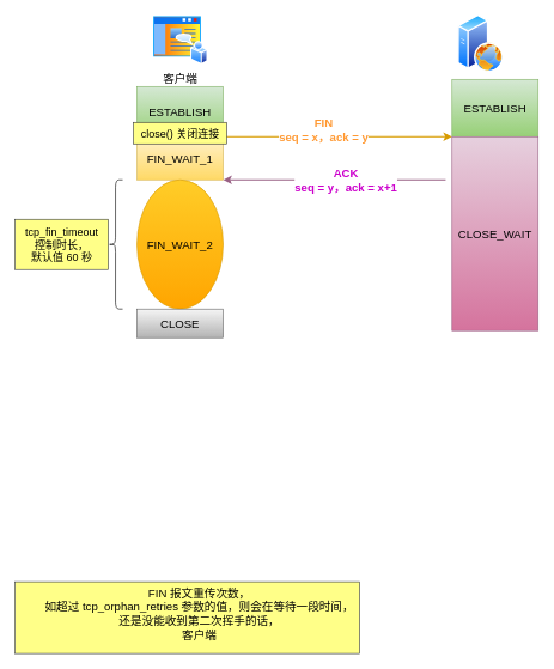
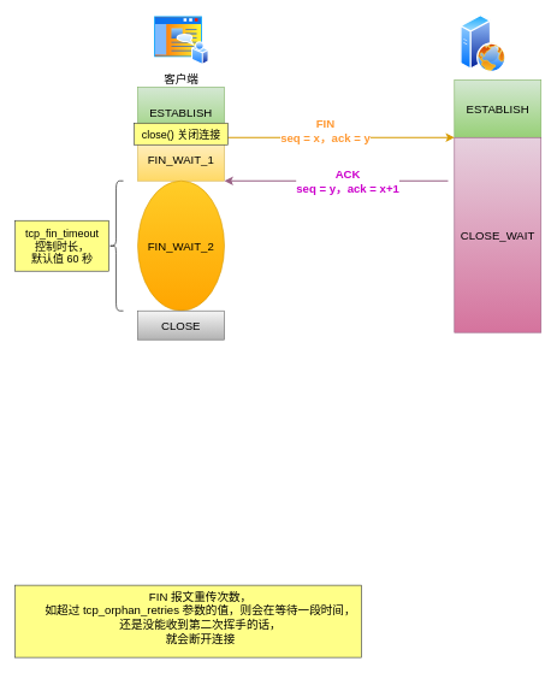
- <mxCell id="8" value="&lt;blockquote style=&quot;orphans: 2; text-align: center; text-indent: 0px; widows: 2; text-decoration-thickness: initial; text-decoration-style: initial; text-decoration-color: initial; margin: 0px 0px 0px 40px; border: none; padding: 0px; -webkit-text-stroke-width: 0px; word-spacing: 0px; text-transform: none; letter-spacing: normal; font-weight: 400; font-variant-caps: normal; font-variant-ligatures: normal; font-style: normal; font-size: 16px; font-family: Helvetica; color: rgb(0, 0, 0);&quot;&gt;FIN 报文重传次数，&lt;/blockquote&gt;&lt;blockquote style=&quot;orphans: 2; text-align: center; text-indent: 0px; widows: 2; text-decoration-thickness: initial; text-decoration-style: initial; text-decoration-color: initial; margin: 0px 0px 0px 40px; border: none; padding: 0px;&quot;&gt;如超过 tcp_orphan_retries&amp;nbsp;参数的值，&lt;span style=&quot;color: rgb(0, 0, 0); font-family: Helvetica; font-size: 16px; font-style: normal; font-variant-ligatures: normal; font-variant-caps: normal; font-weight: 400; letter-spacing: normal; text-transform: none; word-spacing: 0px; -webkit-text-stroke-width: 0px;&quot;&gt;则会在等待一段时间，&lt;/span&gt;&lt;/blockquote&gt;&lt;blockquote style=&quot;font-family: Helvetica; font-size: 16px; font-style: normal; font-variant-ligatures: normal; font-variant-caps: normal; font-weight: 400; letter-spacing: normal; orphans: 2; text-align: center; text-indent: 0px; text-transform: none; widows: 2; word-spacing: 0px; -webkit-text-stroke-width: 0px; text-decoration-thickness: initial; text-decoration-style: initial; text-decoration-color: initial; color: rgb(0, 0, 0); margin: 0px 0px 0px 40px; border: none; padding: 0px;&quot;&gt;还是没能收到第二次挥手的话，&lt;/blockquote&gt;&lt;blockquote style=&quot;font-family: Helvetica; font-size: 16px; font-style: normal; font-variant-ligatures: normal; font-variant-caps: normal; font-weight: 400; letter-spacing: normal; orphans: 2; text-align: center; text-indent: 0px; text-transform: none; widows: 2; word-spacing: 0px; -webkit-text-stroke-width: 0px; text-decoration-thickness: initial; text-decoration-style: initial; text-decoration-color: initial; color: rgb(0, 0, 0); margin: 0px 0px 0px 40px; border: none; padding: 0px;&quot;&gt;客户端&lt;/blockquote&gt;" style="text;whiteSpace=wrap;html=1;fontSize=16;fillColor=#ffff88;strokeColor=#36393d;labelBackgroundColor=none;" vertex="1" parent="1"><mxGeometry x="20" y="810" width="480" height="100" as="geometry" /></mxCell>
+ <mxCell id="8" value="&lt;blockquote style=&quot;orphans: 2; text-align: center; text-indent: 0px; widows: 2; text-decoration-thickness: initial; text-decoration-style: initial; text-decoration-color: initial; margin: 0px 0px 0px 40px; border: none; padding: 0px; -webkit-text-stroke-width: 0px; word-spacing: 0px; text-transform: none; letter-spacing: normal; font-weight: 400; font-variant-caps: normal; font-variant-ligatures: normal; font-style: normal; font-size: 16px; font-family: Helvetica; color: rgb(0, 0, 0);&quot;&gt;FIN 报文重传次数，&lt;/blockquote&gt;&lt;blockquote style=&quot;orphans: 2; text-align: center; text-indent: 0px; widows: 2; text-decoration-thickness: initial; text-decoration-style: initial; text-decoration-color: initial; margin: 0px 0px 0px 40px; border: none; padding: 0px;&quot;&gt;如超过 tcp_orphan_retries&amp;nbsp;参数的值，&lt;span style=&quot;color: rgb(0, 0, 0); font-family: Helvetica; font-size: 16px; font-style: normal; font-variant-ligatures: normal; font-variant-caps: normal; font-weight: 400; letter-spacing: normal; text-transform: none; word-spacing: 0px; -webkit-text-stroke-width: 0px;&quot;&gt;则会在等待一段时间，&lt;/span&gt;&lt;/blockquote&gt;&lt;blockquote style=&quot;font-family: Helvetica; font-size: 16px; font-style: normal; font-variant-ligatures: normal; font-variant-caps: normal; font-weight: 400; letter-spacing: normal; orphans: 2; text-align: center; text-indent: 0px; text-transform: none; widows: 2; word-spacing: 0px; -webkit-text-stroke-width: 0px; text-decoration-thickness: initial; text-decoration-style: initial; text-decoration-color: initial; color: rgb(0, 0, 0); margin: 0px 0px 0px 40px; border: none; padding: 0px;&quot;&gt;还是没能收到第二次挥手的话，&lt;/blockquote&gt;&lt;blockquote style=&quot;font-family: Helvetica; font-size: 16px; font-style: normal; font-variant-ligatures: normal; font-variant-caps: normal; font-weight: 400; letter-spacing: normal; orphans: 2; text-align: center; text-indent: 0px; text-transform: none; widows: 2; word-spacing: 0px; -webkit-text-stroke-width: 0px; text-decoration-thickness: initial; text-decoration-style: initial; text-decoration-color: initial; color: rgb(0, 0, 0); margin: 0px 0px 0px 40px; border: none; padding: 0px;&quot;&gt;就会断开连接&lt;/blockquote&gt;" style="text;whiteSpace=wrap;html=1;fontSize=16;fillColor=#ffff88;strokeColor=#36393d;labelBackgroundColor=none;" vertex="1" parent="1"><mxGeometry x="20" y="810" width="480" height="100" as="geometry" /></mxCell>
